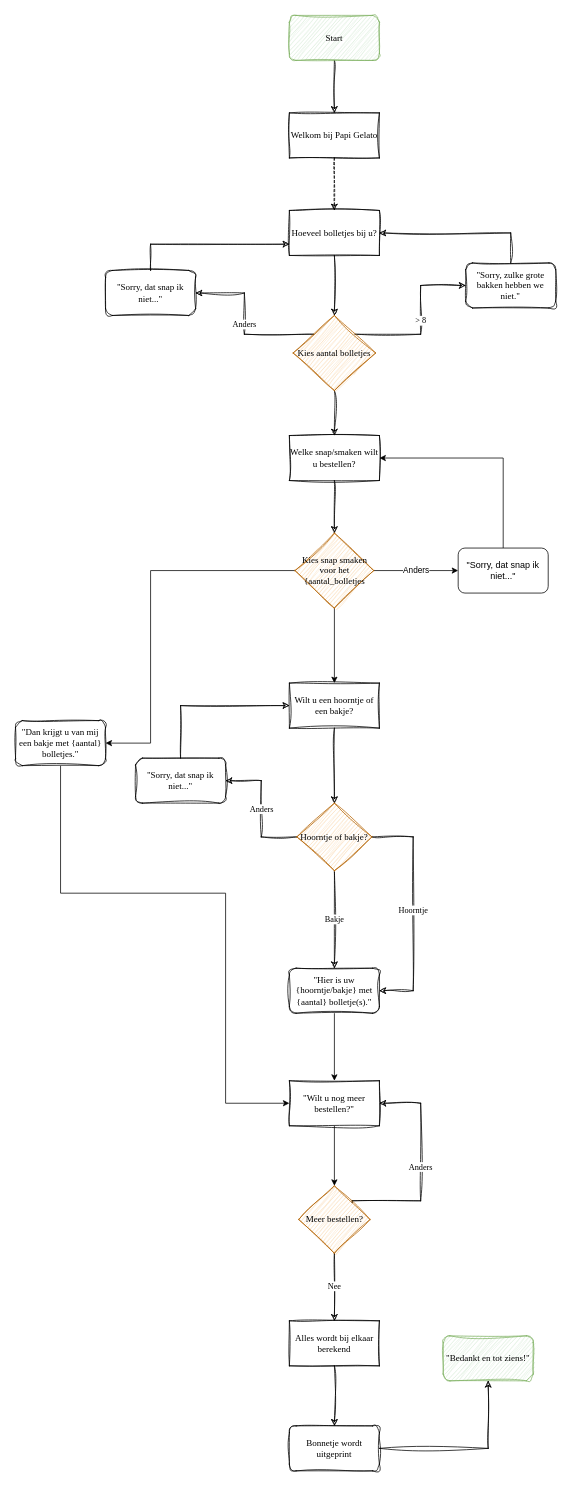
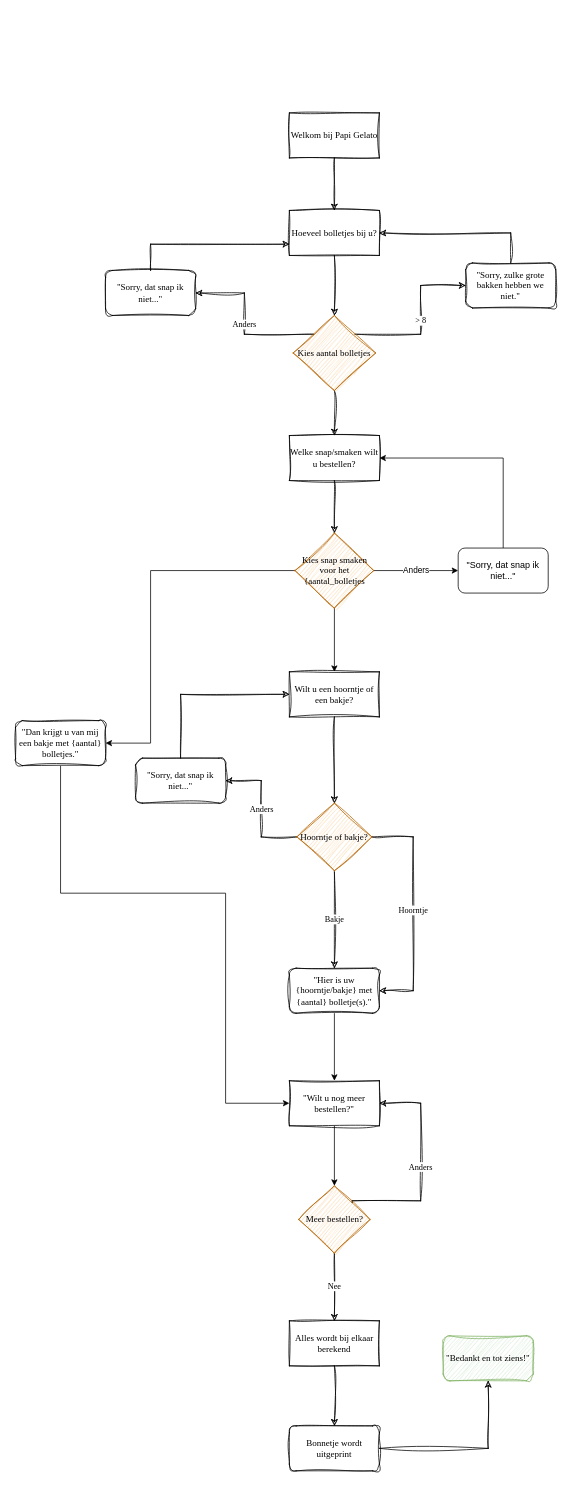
- <mxCell id="3" value="Start" style="rounded=1;whiteSpace=wrap;html=1;fillColor=#d5e8d4;strokeColor=#82b366;sketch=1;curveFitting=1;jiggle=2;fontFamily=Comic Sans MS;" parent="1" vertex="1"><mxGeometry x="385" y="20" width="120" height="60" as="geometry" /></mxCell>
- <mxCell id="2" style="edgeStyle=orthogonalEdgeStyle;rounded=0;orthogonalLoop=1;jettySize=auto;html=1;exitX=0.5;exitY=1;exitDx=0;exitDy=0;entryX=0.5;entryY=0;entryDx=0;entryDy=0;sketch=1;curveFitting=1;jiggle=2;" parent="1" source="3" target="5" edge="1"><mxGeometry relative="1" as="geometry" /></mxCell>
- <mxCell id="4" style="edgeStyle=orthogonalEdgeStyle;rounded=0;orthogonalLoop=1;jettySize=auto;html=1;exitX=0.5;exitY=1;exitDx=0;exitDy=0;entryX=0.5;entryY=0;entryDx=0;entryDy=0;sketch=1;curveFitting=1;jiggle=2;dashed=1;" parent="1" source="5" target="7" edge="1"><mxGeometry relative="1" as="geometry" /></mxCell>
+ <mxCell id="4" style="edgeStyle=orthogonalEdgeStyle;rounded=0;orthogonalLoop=1;jettySize=auto;html=1;exitX=0.5;exitY=1;exitDx=0;exitDy=0;entryX=0.5;entryY=0;entryDx=0;entryDy=0;sketch=1;curveFitting=1;jiggle=2;" parent="1" source="5" target="7" edge="1"><mxGeometry relative="1" as="geometry" /></mxCell>
- <mxCell id="13" value="Wilt u een hoorntje of een bakje?" style="rounded=0;whiteSpace=wrap;html=1;fillColor=none;sketch=1;curveFitting=1;jiggle=2;fontFamily=Comic Sans MS;" parent="1" vertex="1"><mxGeometry x="385" y="910" width="120" height="60" as="geometry" /></mxCell>
+ <mxCell id="13" value="Wilt u een hoorntje of een bakje?" style="rounded=0;whiteSpace=wrap;html=1;fillColor=none;sketch=1;curveFitting=1;jiggle=2;fontFamily=Comic Sans MS;" parent="1" vertex="1"><mxGeometry x="385" y="895" width="120" height="60" as="geometry" /></mxCell>
